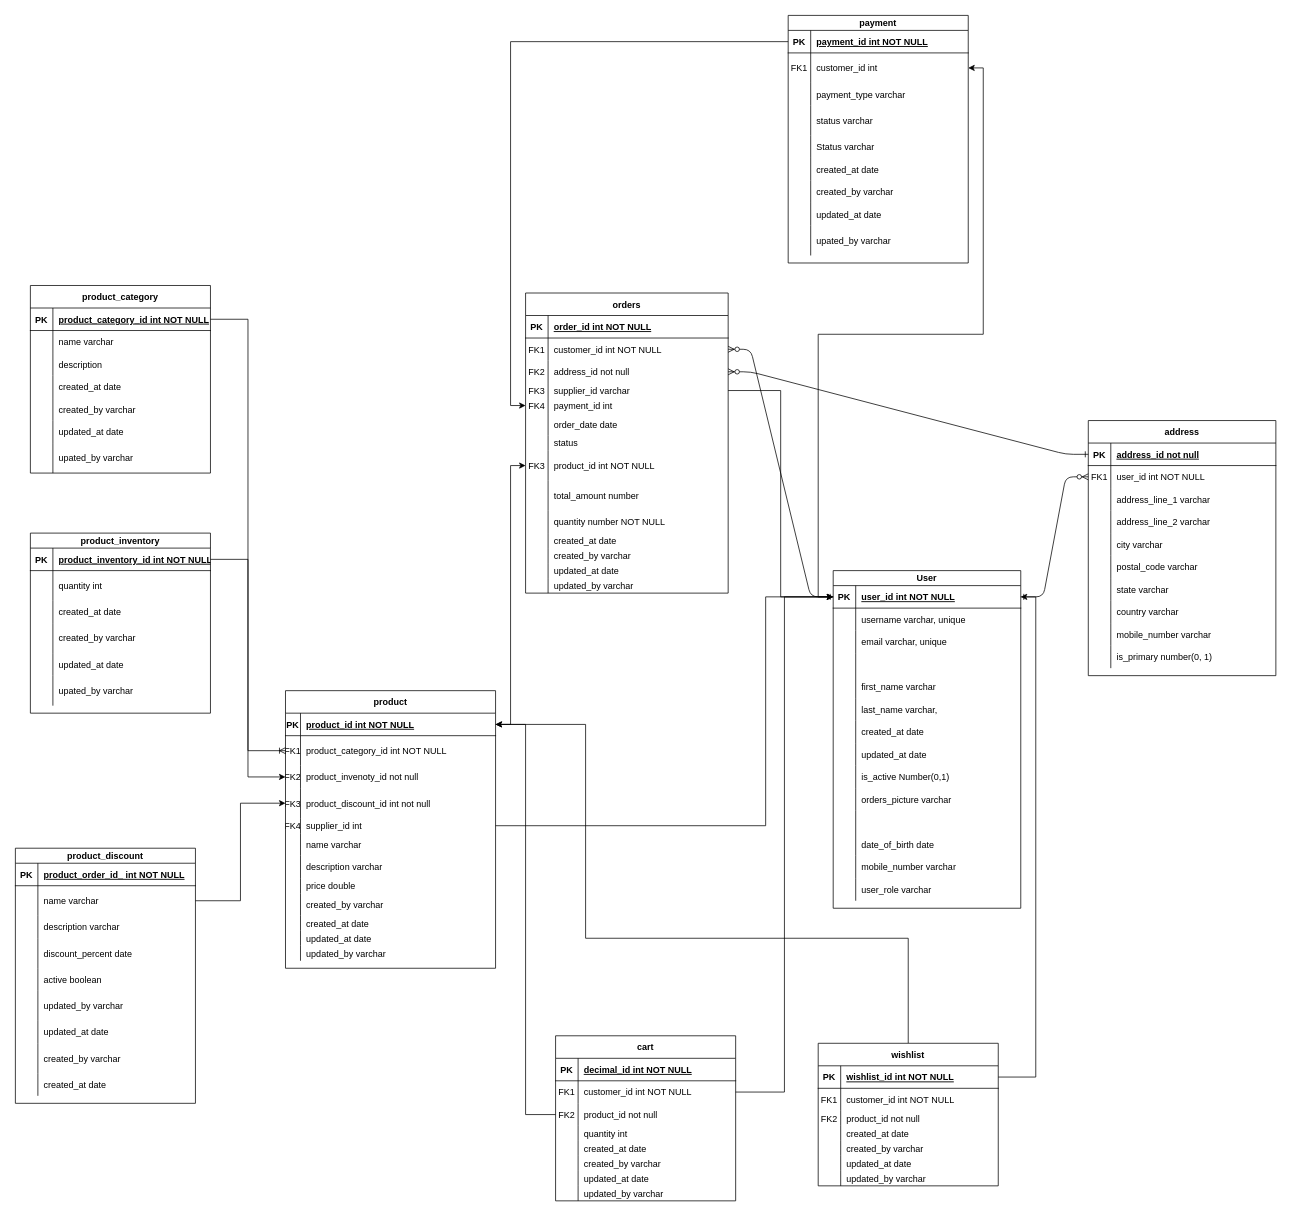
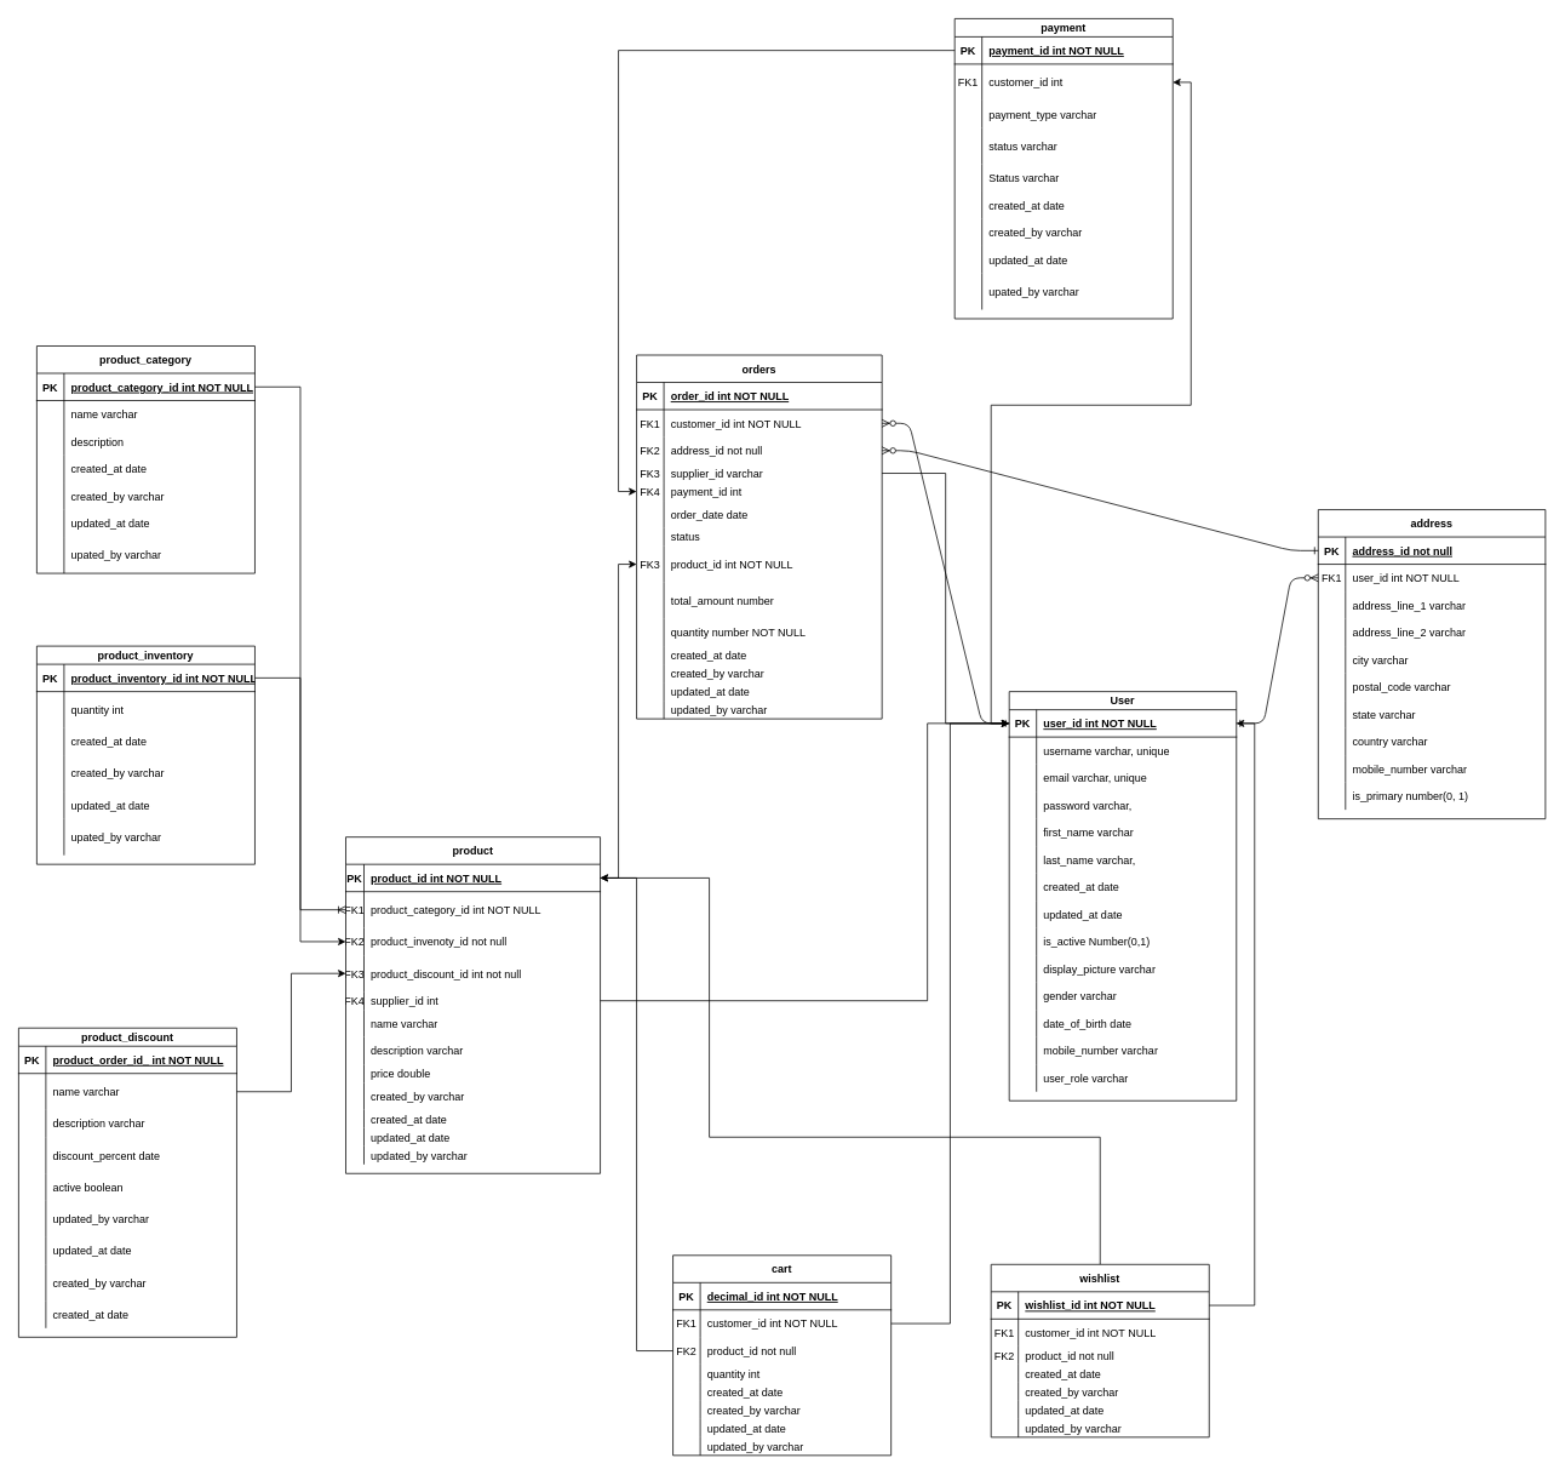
+ <mxCell id="46" value="password varchar," style="shape=partialRectangle;overflow=hidden;connectable=0;fillColor=none;top=0;left=0;bottom=0;right=0;align=left;spacingLeft=6;" parent="44" vertex="1"><mxGeometry x="30" width="220" height="30" as="geometry"><mxRectangle width="220" height="30" as="alternateBounds" /></mxGeometry></mxCell>
- <mxCell id="64" value="orders_picture varchar" style="shape=partialRectangle;overflow=hidden;connectable=0;fillColor=none;top=0;left=0;bottom=0;right=0;align=left;spacingLeft=6;" parent="62" vertex="1"><mxGeometry x="30" width="220" height="30" as="geometry"><mxRectangle width="220" height="30" as="alternateBounds" /></mxGeometry></mxCell>
+ <mxCell id="64" value="display_picture varchar" style="shape=partialRectangle;overflow=hidden;connectable=0;fillColor=none;top=0;left=0;bottom=0;right=0;align=left;spacingLeft=6;" parent="62" vertex="1"><mxGeometry x="30" width="220" height="30" as="geometry"><mxRectangle width="220" height="30" as="alternateBounds" /></mxGeometry></mxCell>
+ <mxCell id="67" value="gender varchar" style="shape=partialRectangle;overflow=hidden;connectable=0;fillColor=none;top=0;left=0;bottom=0;right=0;align=left;spacingLeft=6;" parent="65" vertex="1"><mxGeometry x="30" width="220" height="30" as="geometry"><mxRectangle width="220" height="30" as="alternateBounds" /></mxGeometry></mxCell>
